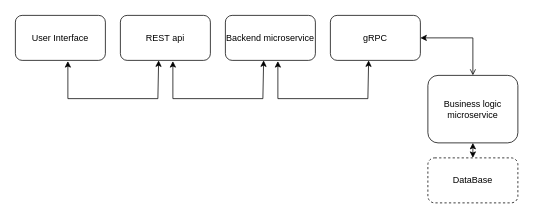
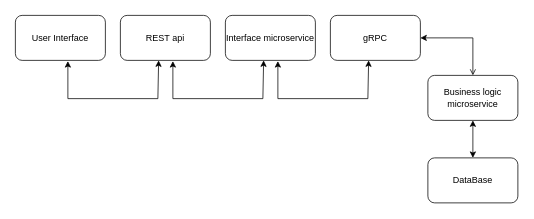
- <mxCell id="4" value="Backend microservice" style="rounded=1;whiteSpace=wrap;html=1;" parent="1" vertex="1"><mxGeometry x="300" y="20" width="120" height="60" as="geometry" /></mxCell>
+ <mxCell id="4" value="Interface microservice" style="rounded=1;whiteSpace=wrap;html=1;" parent="1" vertex="1"><mxGeometry x="300" y="20" width="120" height="60" as="geometry" /></mxCell>
- <mxCell id="6" value="Business logic microservice" style="rounded=1;whiteSpace=wrap;html=1;" parent="1" vertex="1"><mxGeometry x="570" y="100" width="120" height="90" as="geometry" /></mxCell>
+ <mxCell id="6" value="Business logic microservice" style="rounded=1;whiteSpace=wrap;html=1;" parent="1" vertex="1"><mxGeometry x="570" y="100" width="120" height="60" as="geometry" /></mxCell>
- <mxCell id="7" value="DataBase" style="rounded=1;whiteSpace=wrap;html=1;dashed=1;" parent="1" vertex="1"><mxGeometry x="570" y="210" width="120" height="60" as="geometry" /></mxCell>
+ <mxCell id="7" value="DataBase" style="rounded=1;whiteSpace=wrap;html=1;" parent="1" vertex="1"><mxGeometry x="570" y="210" width="120" height="60" as="geometry" /></mxCell>
